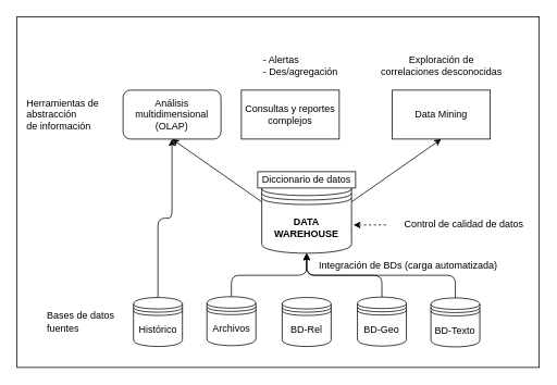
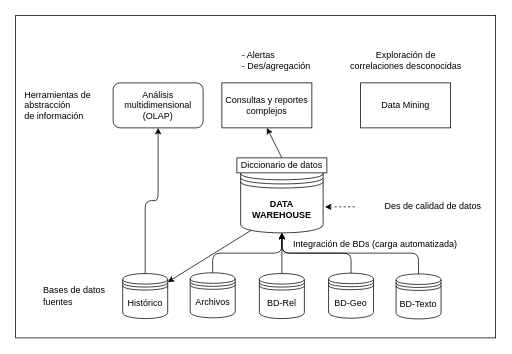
+ <mxCell id="17" style="edgeStyle=none;html=1;exitX=0.5;exitY=0;exitDx=0;exitDy=0;entryX=0.5;entryY=1;entryDx=0;entryDy=0;elbow=vertical;" edge="1" parent="1" source="18" target="20"><mxGeometry relative="1" as="geometry" /></mxCell>
- <mxCell id="14" style="elbow=vertical;html=1;exitX=0;exitY=0.3;exitDx=0;exitDy=0;entryX=0.5;entryY=1;entryDx=0;entryDy=0;" edge="1" parent="1" source="16" target="19"><mxGeometry relative="1" as="geometry" /></mxCell>
- <mxCell id="15" style="edgeStyle=none;html=1;exitX=1;exitY=0.3;exitDx=0;exitDy=0;entryX=0.5;entryY=1;entryDx=0;entryDy=0;elbow=vertical;" edge="1" parent="1" source="16" target="21"><mxGeometry relative="1" as="geometry" /></mxCell>
+ <mxCell id="15" style="edgeStyle=none;html=1;exitX=1;exitY=0.3;exitDx=0;exitDy=0;elbow=vertical;" edge="1" parent="1" source="16" target="4"><mxGeometry relative="1" as="geometry" /></mxCell>
- <mxCell id="23" value="Control de calidad de datos" style="text;html=1;align=right;verticalAlign=middle;resizable=0;points=[];autosize=1;strokeColor=none;fillColor=none;" vertex="1" parent="1"><mxGeometry x="472.25" y="260" width="170" height="30" as="geometry" /></mxCell>
+ <mxCell id="23" value="Des de calidad de datos" style="text;html=1;align=right;verticalAlign=middle;resizable=0;points=[];autosize=1;strokeColor=none;fillColor=none;" vertex="1" parent="1"><mxGeometry x="472.25" y="260" width="170" height="30" as="geometry" /></mxCell>
+ <mxCell id="8" style="edgeStyle=elbowEdgeStyle;elbow=vertical;html=1;exitX=0.5;exitY=0;exitDx=0;exitDy=0;entryX=0.5;entryY=1;entryDx=0;entryDy=0;" edge="1" parent="1" source="9" target="16"><mxGeometry relative="1" as="geometry"><mxPoint x="370" y="310" as="targetPoint" /></mxGeometry></mxCell>
